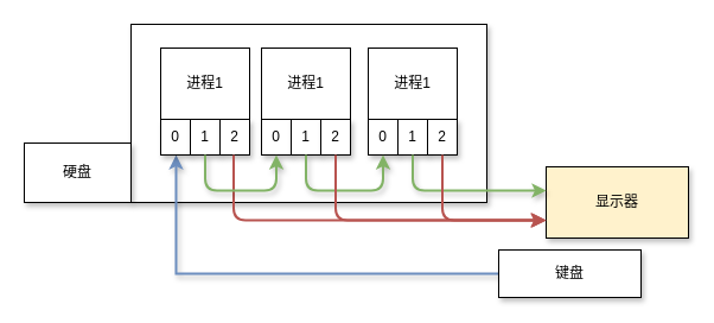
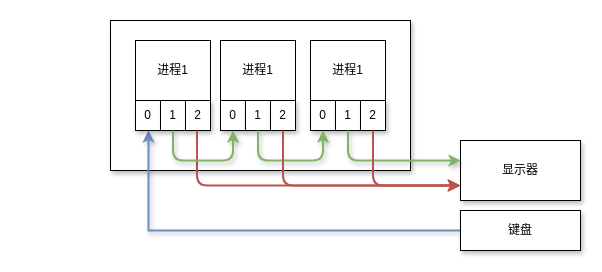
- <mxCell id="6" value="硬盘" style="rounded=0;whiteSpace=wrap;html=1;shadow=1;" parent="1" vertex="1"><mxGeometry x="20" y="120" width="90" height="50" as="geometry" /></mxCell>
- <mxCell id="5" value="显示器" style="rounded=0;whiteSpace=wrap;html=1;shadow=1;fillColor=#fff2cc;" parent="1" vertex="1"><mxGeometry x="460" y="140" width="120" height="60" as="geometry" /></mxCell>
+ <mxCell id="5" value="显示器" style="rounded=0;whiteSpace=wrap;html=1;shadow=1;" parent="1" vertex="1"><mxGeometry x="460" y="140" width="120" height="60" as="geometry" /></mxCell>
- <mxCell id="4" value="键盘" style="rounded=0;whiteSpace=wrap;html=1;shadow=1;" parent="1" vertex="1"><mxGeometry x="420" y="210" width="120" height="40" as="geometry" /></mxCell>
+ <mxCell id="4" value="键盘" style="rounded=0;whiteSpace=wrap;html=1;shadow=1;" parent="1" vertex="1"><mxGeometry x="460" y="210" width="120" height="40" as="geometry" /></mxCell>
